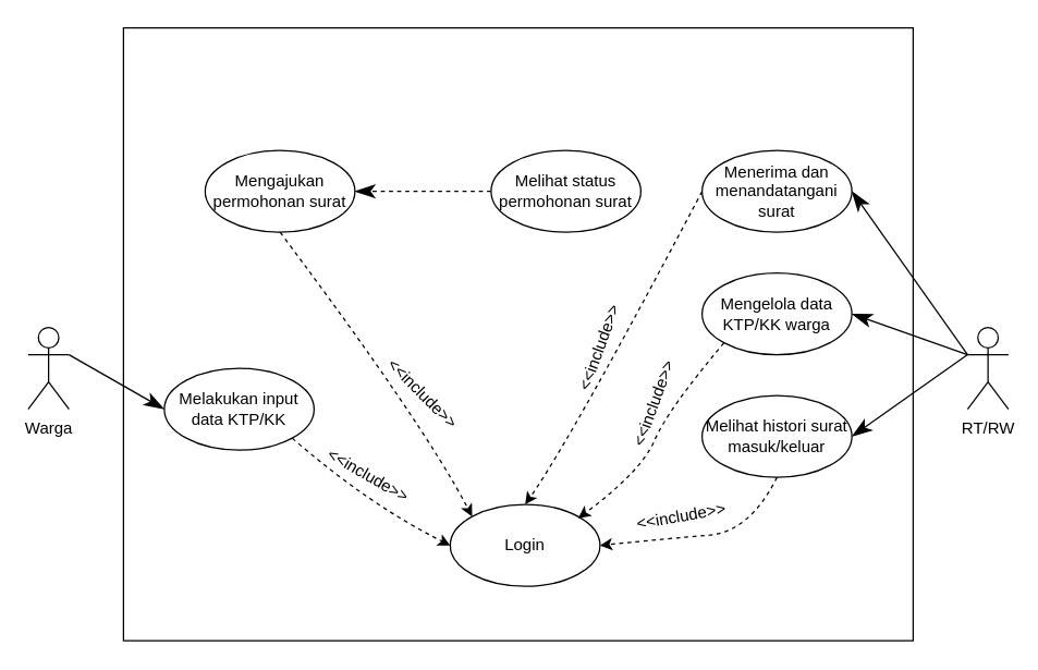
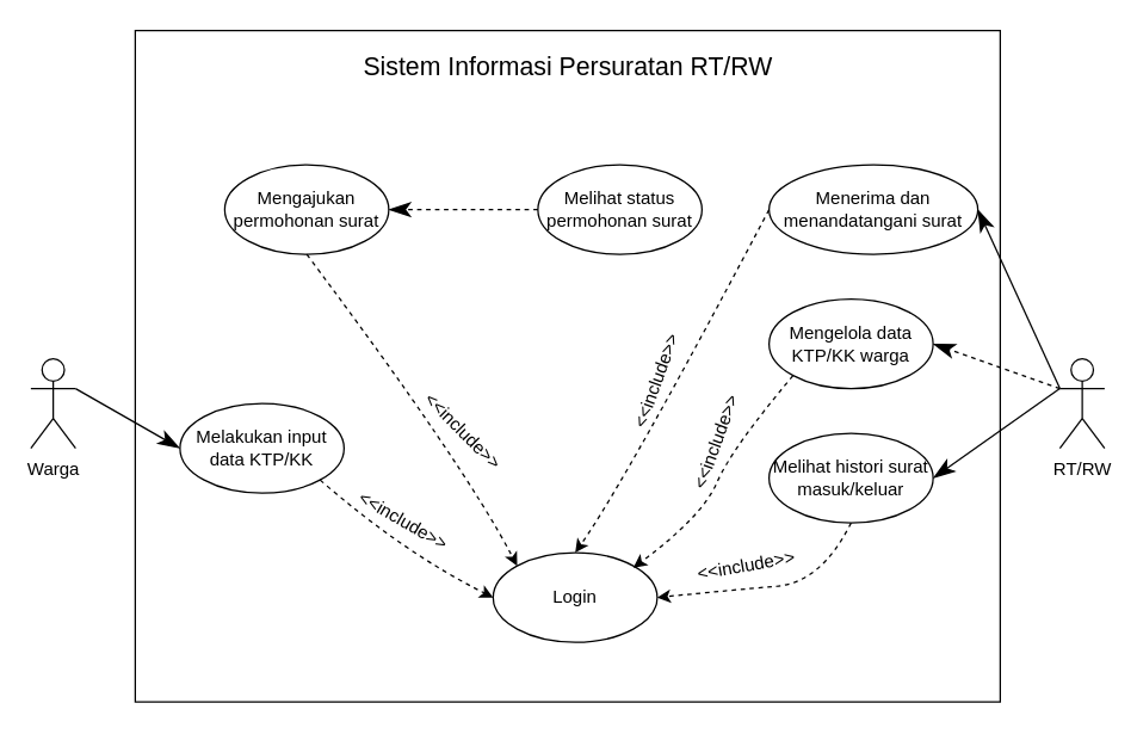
+ <mxCell id="13" value="&lt;font style=&quot;font-size: 17px;&quot;&gt;Sistem Informasi Persuratan RT/RW&lt;/font&gt;" style="text;html=1;align=center;verticalAlign=middle;whiteSpace=wrap;rounded=0;" parent="1" vertex="1"><mxGeometry x="232.5" y="30" width="295" height="30" as="geometry" /></mxCell>
- <mxCell id="9" value="Menerima dan menandatangani surat" style="ellipse;whiteSpace=wrap;html=1;" parent="1" vertex="1"><mxGeometry x="515" y="110" width="110" height="60" as="geometry" /></mxCell>
+ <mxCell id="9" value="Menerima dan menandatangani surat" style="ellipse;whiteSpace=wrap;html=1;" parent="1" vertex="1"><mxGeometry x="515" y="110" width="140" height="60" as="geometry" /></mxCell>
- <mxCell id="17" value="" style="endArrow=classicThin;endFill=1;endSize=12;html=1;rounded=0;exitX=0;exitY=0.333;exitDx=0;exitDy=0;exitPerimeter=0;entryX=1;entryY=0.5;entryDx=0;entryDy=0;" parent="1" source="3" target="11" edge="1"><mxGeometry width="160" relative="1" as="geometry"><mxPoint x="590" y="390" as="sourcePoint" /><mxPoint x="690" y="270" as="targetPoint" /></mxGeometry></mxCell>
+ <mxCell id="17" value="" style="endArrow=classicThin;endFill=1;endSize=12;html=1;rounded=0;exitX=0;exitY=0.333;exitDx=0;exitDy=0;exitPerimeter=0;entryX=1;entryY=0.5;entryDx=0;entryDy=0;dashed=1;" parent="1" source="3" target="11" edge="1"><mxGeometry width="160" relative="1" as="geometry"><mxPoint x="590" y="390" as="sourcePoint" /><mxPoint x="690" y="270" as="targetPoint" /></mxGeometry></mxCell>
